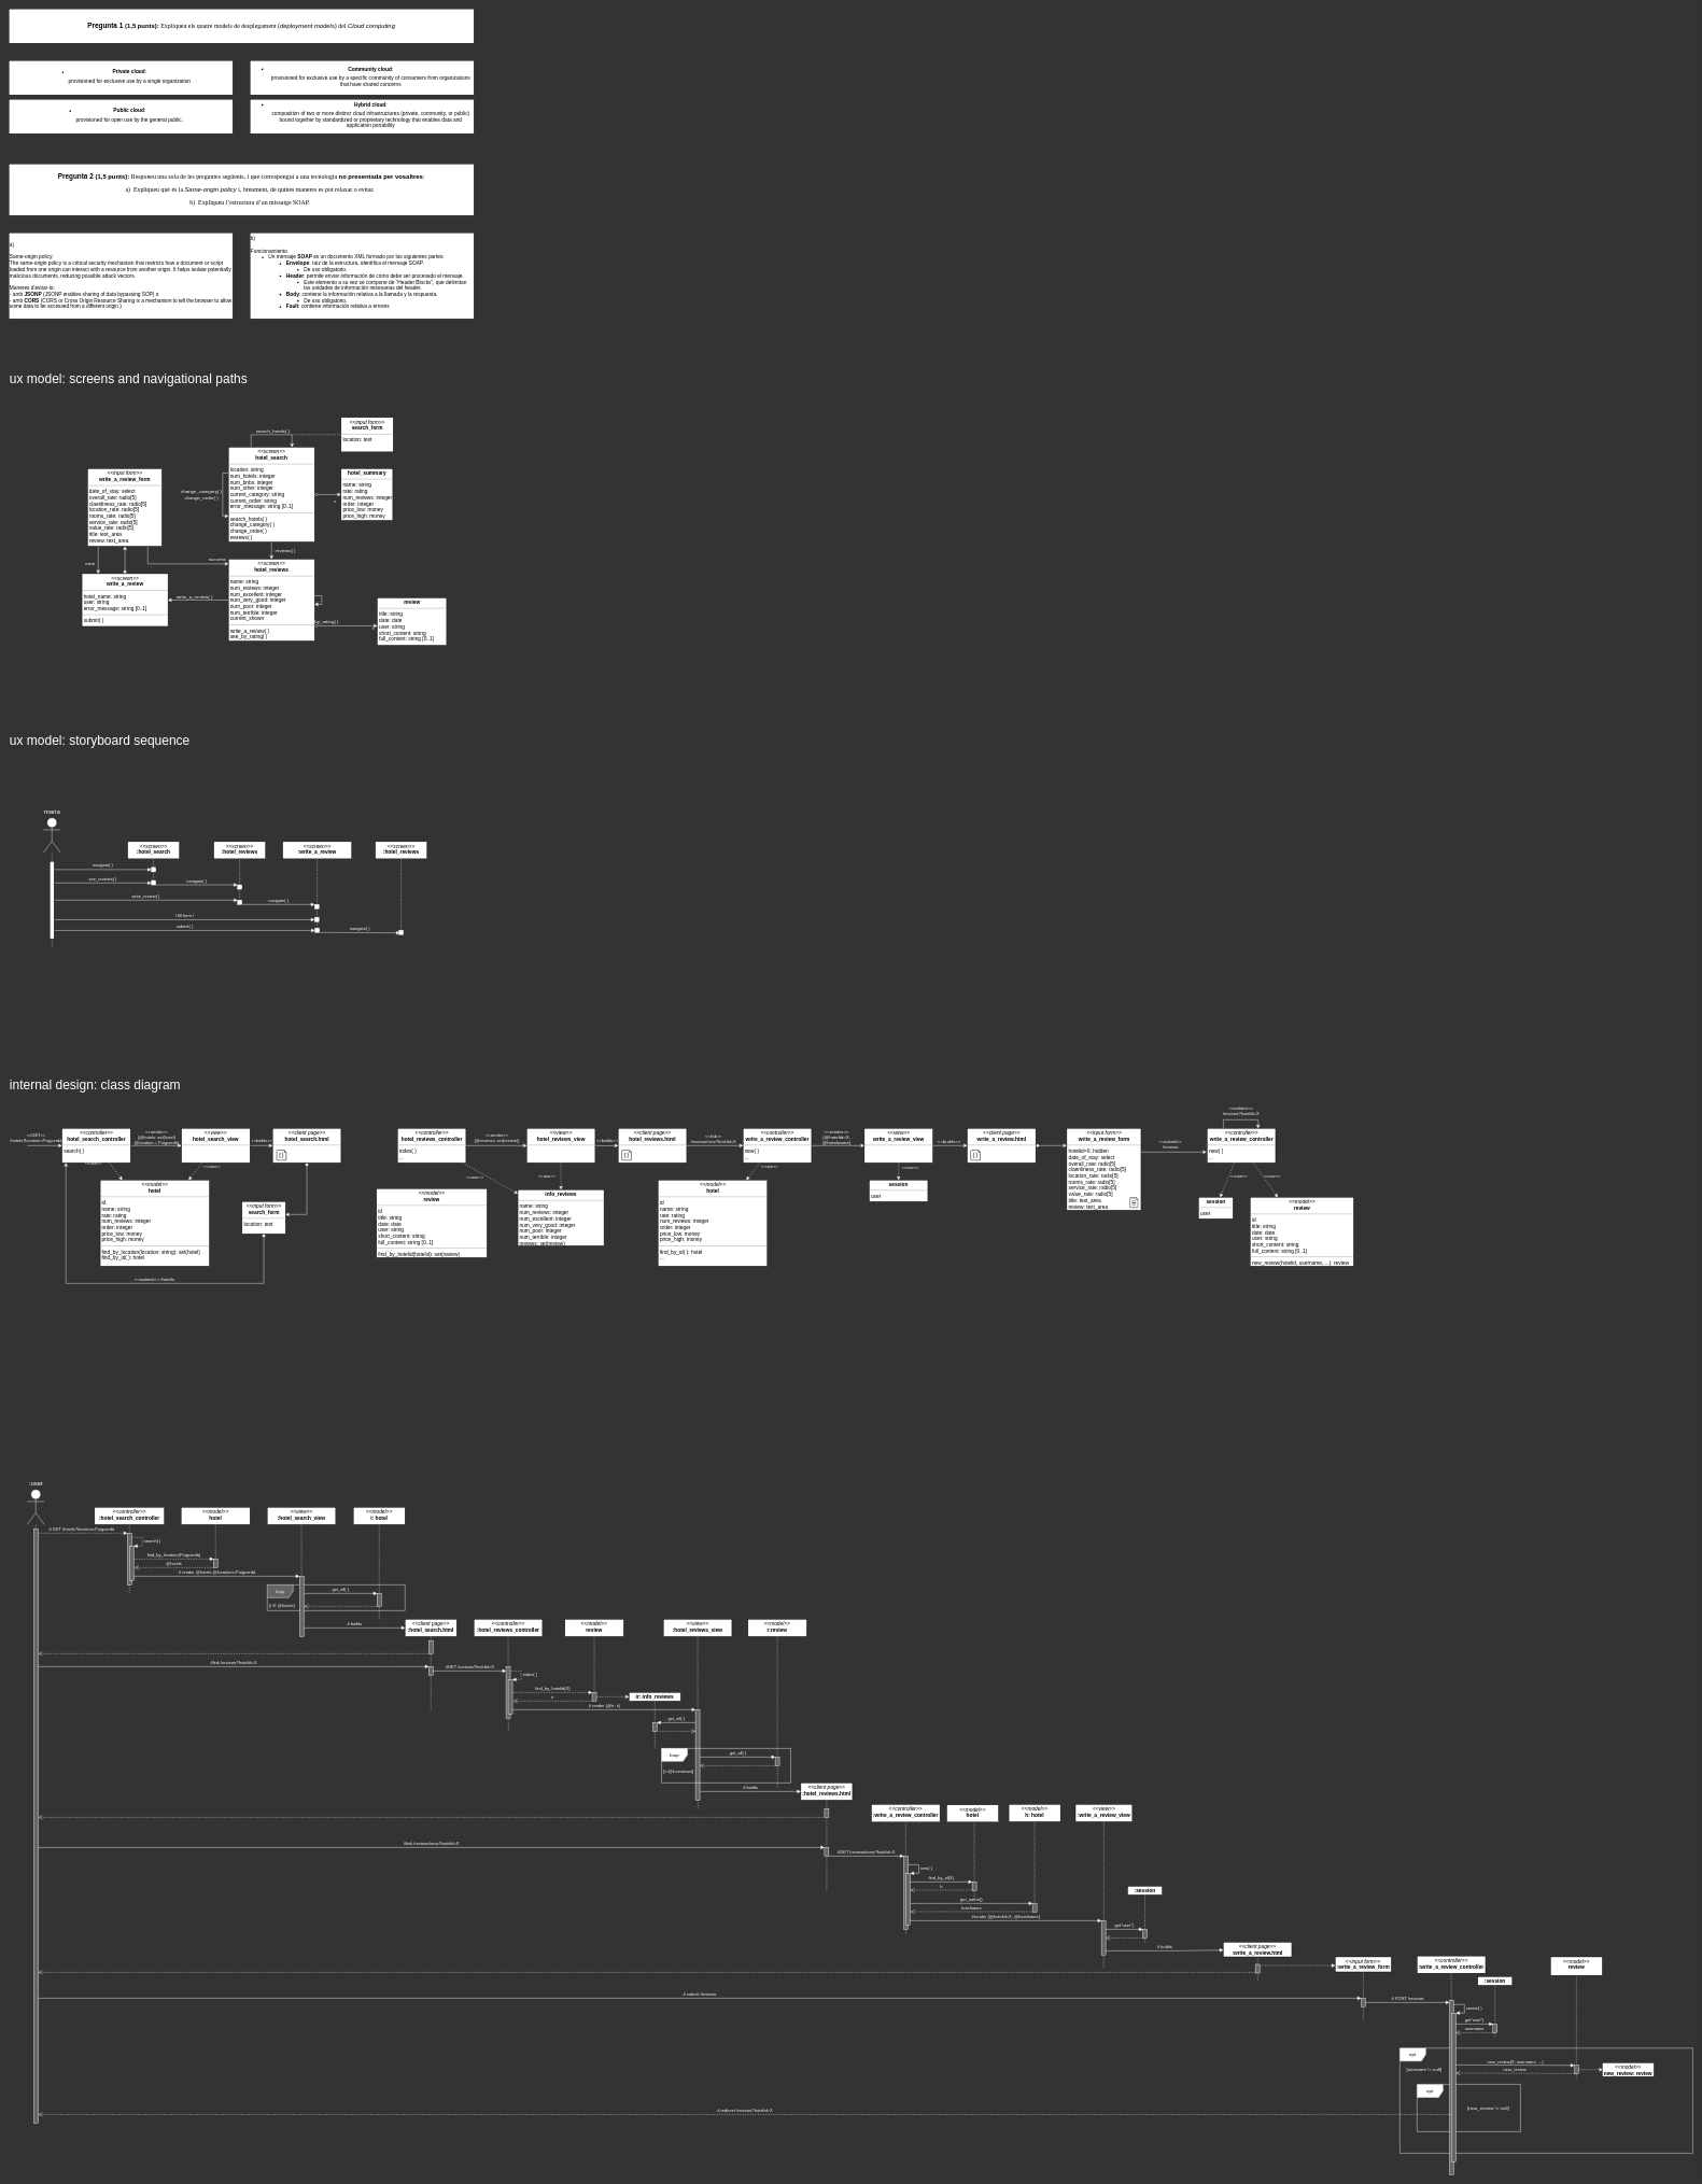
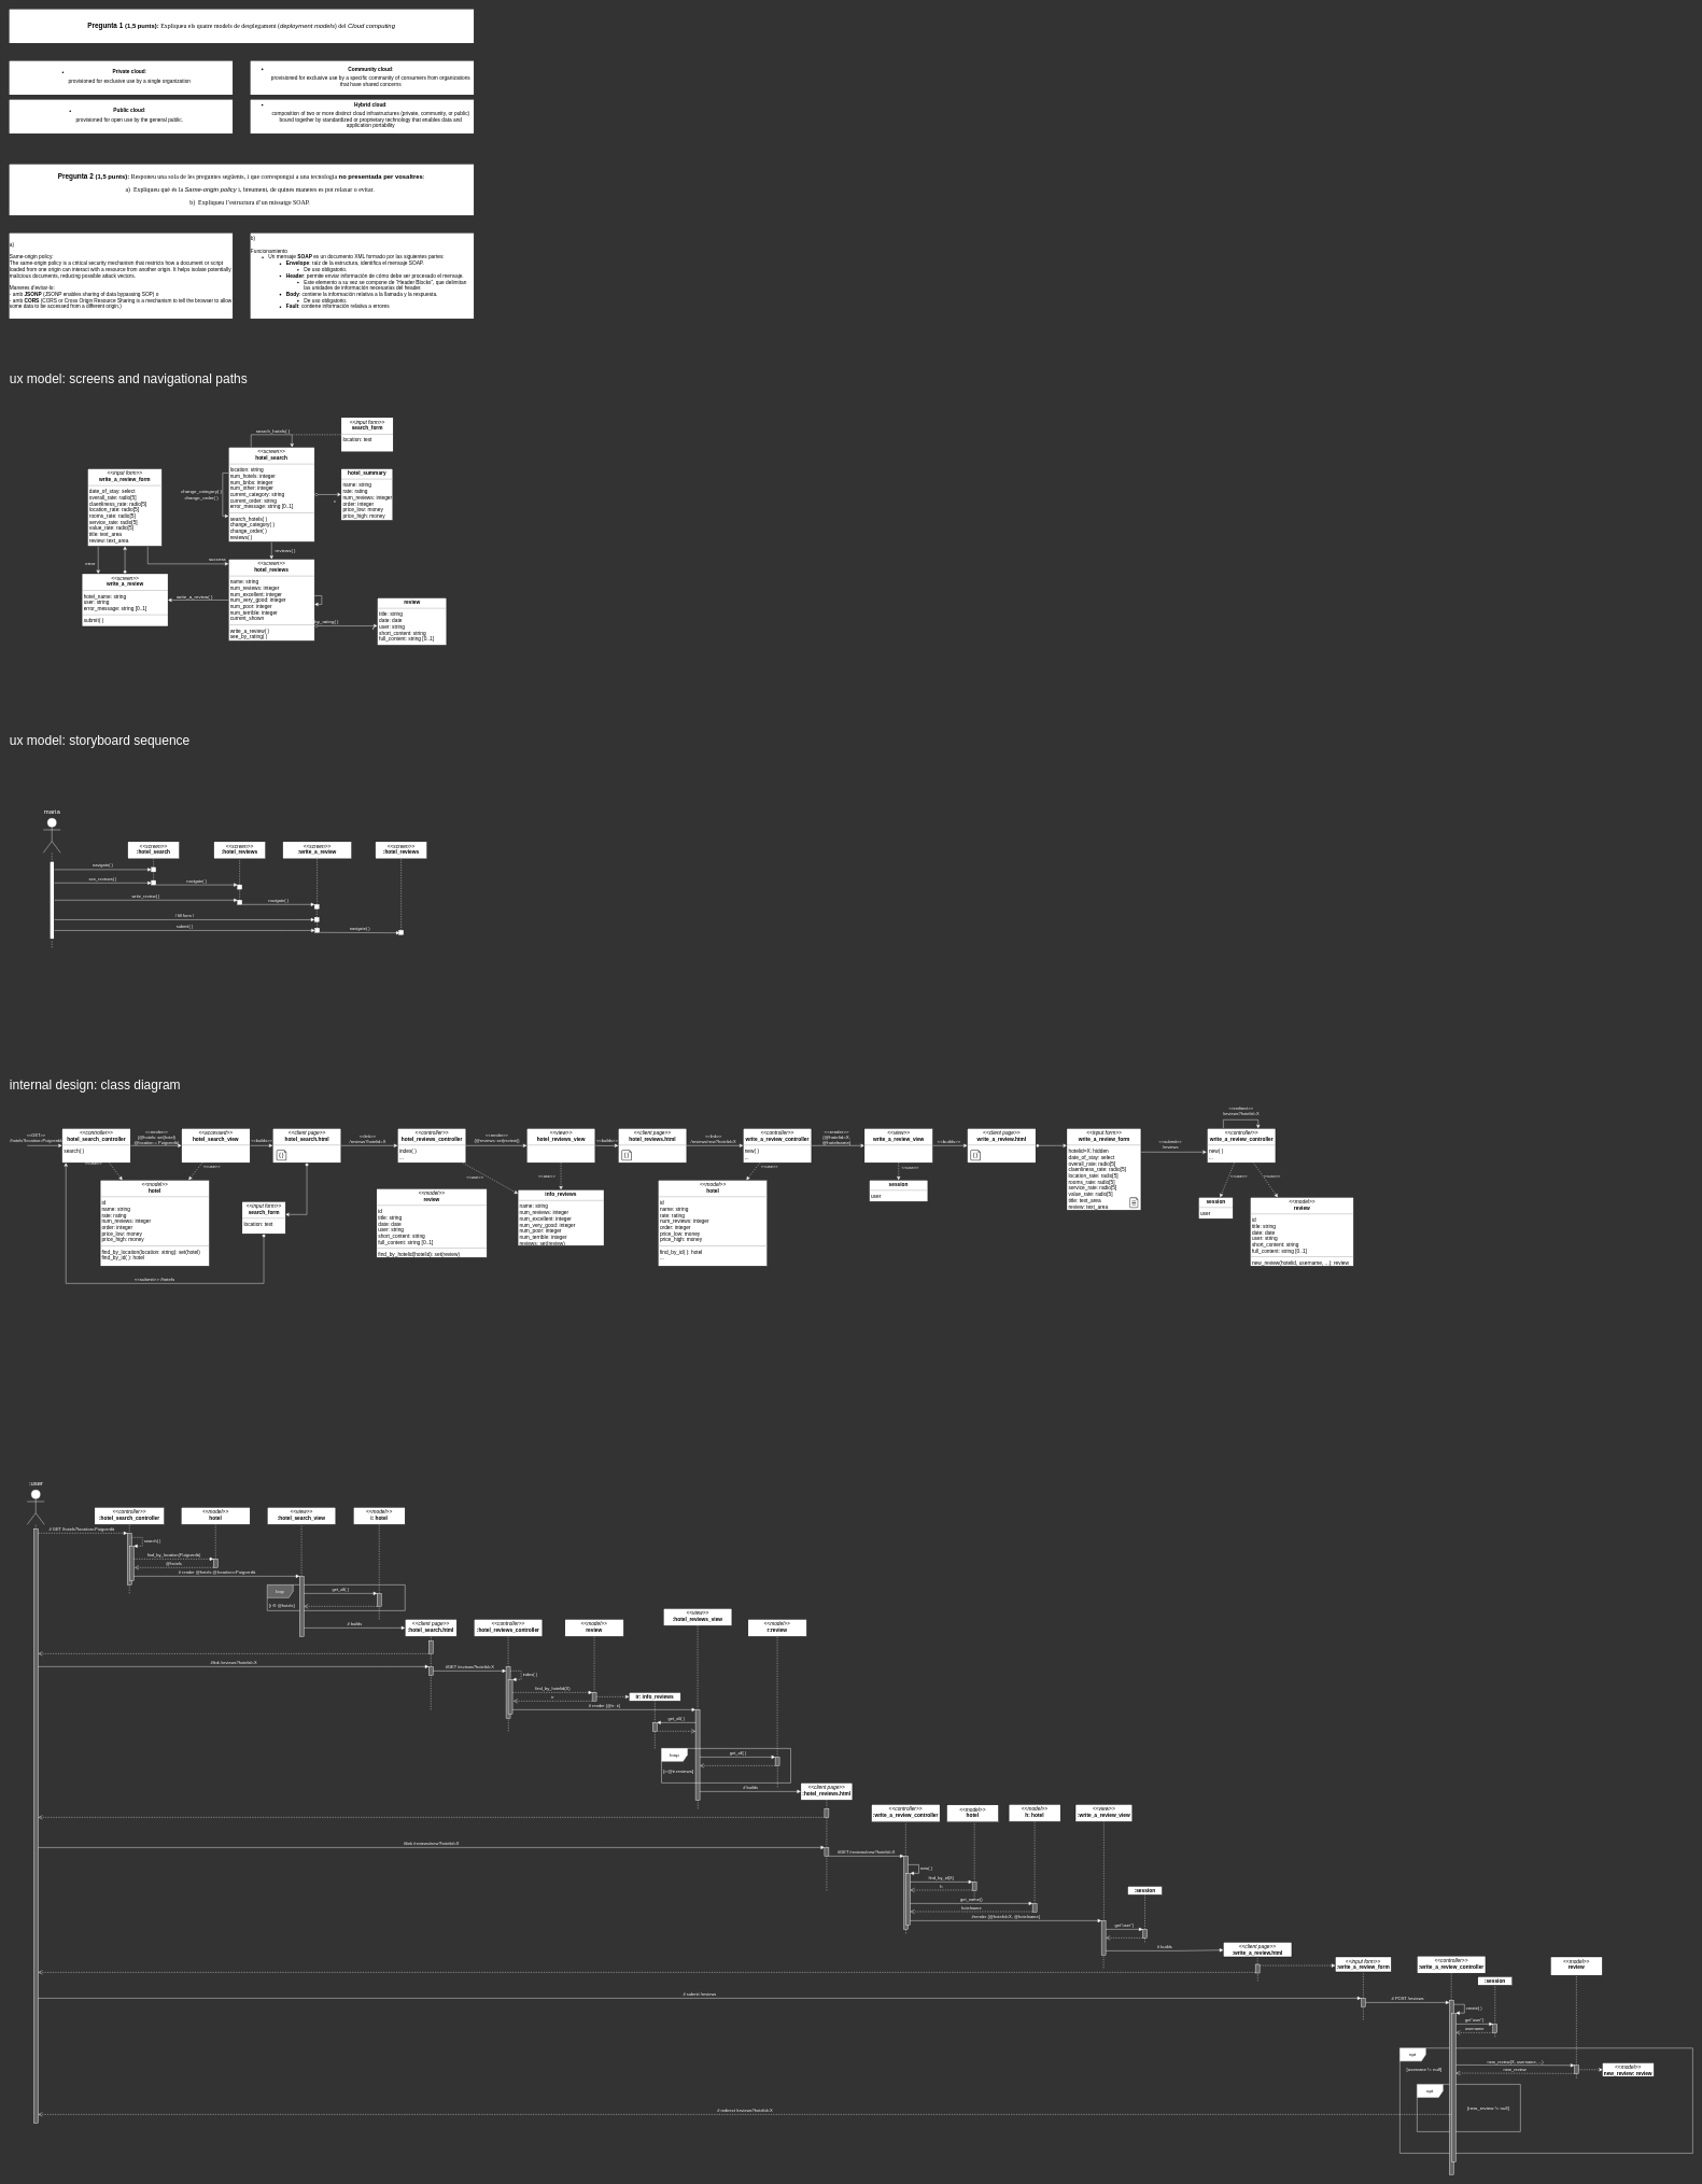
- <mxCell id="45" value="&lt;p style=&quot;margin: 0px ; margin-top: 4px ; text-align: center&quot;&gt;&lt;i&gt;&amp;lt;&amp;lt;view&amp;gt;&amp;gt;&lt;/i&gt;&lt;br&gt;&lt;b&gt;hotel_search_view&lt;/b&gt;&lt;/p&gt;&lt;hr size=&quot;1&quot;&gt;&lt;p style=&quot;margin: 0px ; margin-left: 4px&quot;&gt;&lt;br&gt;&lt;/p&gt;" style="verticalAlign=top;align=left;overflow=fill;fontSize=12;fontFamily=Helvetica;html=1;" parent="1" vertex="1"><mxGeometry x="421" y="2620" width="159" height="80" as="geometry" /></mxCell>
+ <mxCell id="45" value="&lt;p style=&quot;margin: 0px ; margin-top: 4px ; text-align: center&quot;&gt;&lt;i&gt;&amp;lt;&amp;lt;accessed&amp;gt;&amp;gt;&lt;/i&gt;&lt;br&gt;&lt;b&gt;hotel_search_view&lt;/b&gt;&lt;/p&gt;&lt;hr size=&quot;1&quot;&gt;&lt;p style=&quot;margin: 0px ; margin-left: 4px&quot;&gt;&lt;br&gt;&lt;/p&gt;" style="verticalAlign=top;align=left;overflow=fill;fontSize=12;fontFamily=Helvetica;html=1;" parent="1" vertex="1"><mxGeometry x="421" y="2620" width="159" height="80" as="geometry" /></mxCell>
+ <mxCell id="46" style="edgeStyle=orthogonalEdgeStyle;rounded=0;orthogonalLoop=1;jettySize=auto;html=1;labelBackgroundColor=none;startArrow=none;startFill=0;endArrow=classic;endFill=1;strokeColor=#FFFFFF;fontSize=10;fontColor=#FFFFFF;" parent="1" source="49" target="56" edge="1"><mxGeometry relative="1" as="geometry"><mxPoint x="922.5" y="2660" as="targetPoint" /></mxGeometry></mxCell>
+ <mxCell id="47" value="&amp;lt;&amp;lt;link&amp;gt;&amp;gt;&lt;br&gt;/reviews?hotelid=X" style="text;html=1;resizable=0;points=[];align=center;verticalAlign=middle;labelBackgroundColor=none;fontSize=10;fontColor=#FFFFFF;" parent="46" vertex="1" connectable="0"><mxGeometry x="-0.222" y="-1" relative="1" as="geometry"><mxPoint x="10" y="-17" as="offset" /></mxGeometry></mxCell>
- <mxCell id="240" value="&lt;p style=&quot;margin: 0px ; margin-top: 4px ; text-align: center&quot;&gt;&lt;i&gt;&amp;lt;&amp;lt;view&amp;gt;&amp;gt;&lt;/i&gt;&lt;br&gt;&lt;b&gt;:hotel_reviews_view&lt;/b&gt;&lt;/p&gt;" style="verticalAlign=top;align=left;overflow=fill;fontSize=12;fontFamily=Helvetica;html=1;" parent="1" vertex="1"><mxGeometry x="1540" y="3760" width="159" height="40" as="geometry" /></mxCell>
+ <mxCell id="240" value="&lt;p style=&quot;margin: 0px ; margin-top: 4px ; text-align: center&quot;&gt;&lt;i&gt;&amp;lt;&amp;lt;view&amp;gt;&amp;gt;&lt;/i&gt;&lt;br&gt;&lt;b&gt;:hotel_reviews_view&lt;/b&gt;&lt;/p&gt;" style="verticalAlign=top;align=left;overflow=fill;fontSize=12;fontFamily=Helvetica;html=1;" parent="1" vertex="1"><mxGeometry x="1540" y="3735" width="159" height="40" as="geometry" /></mxCell>
